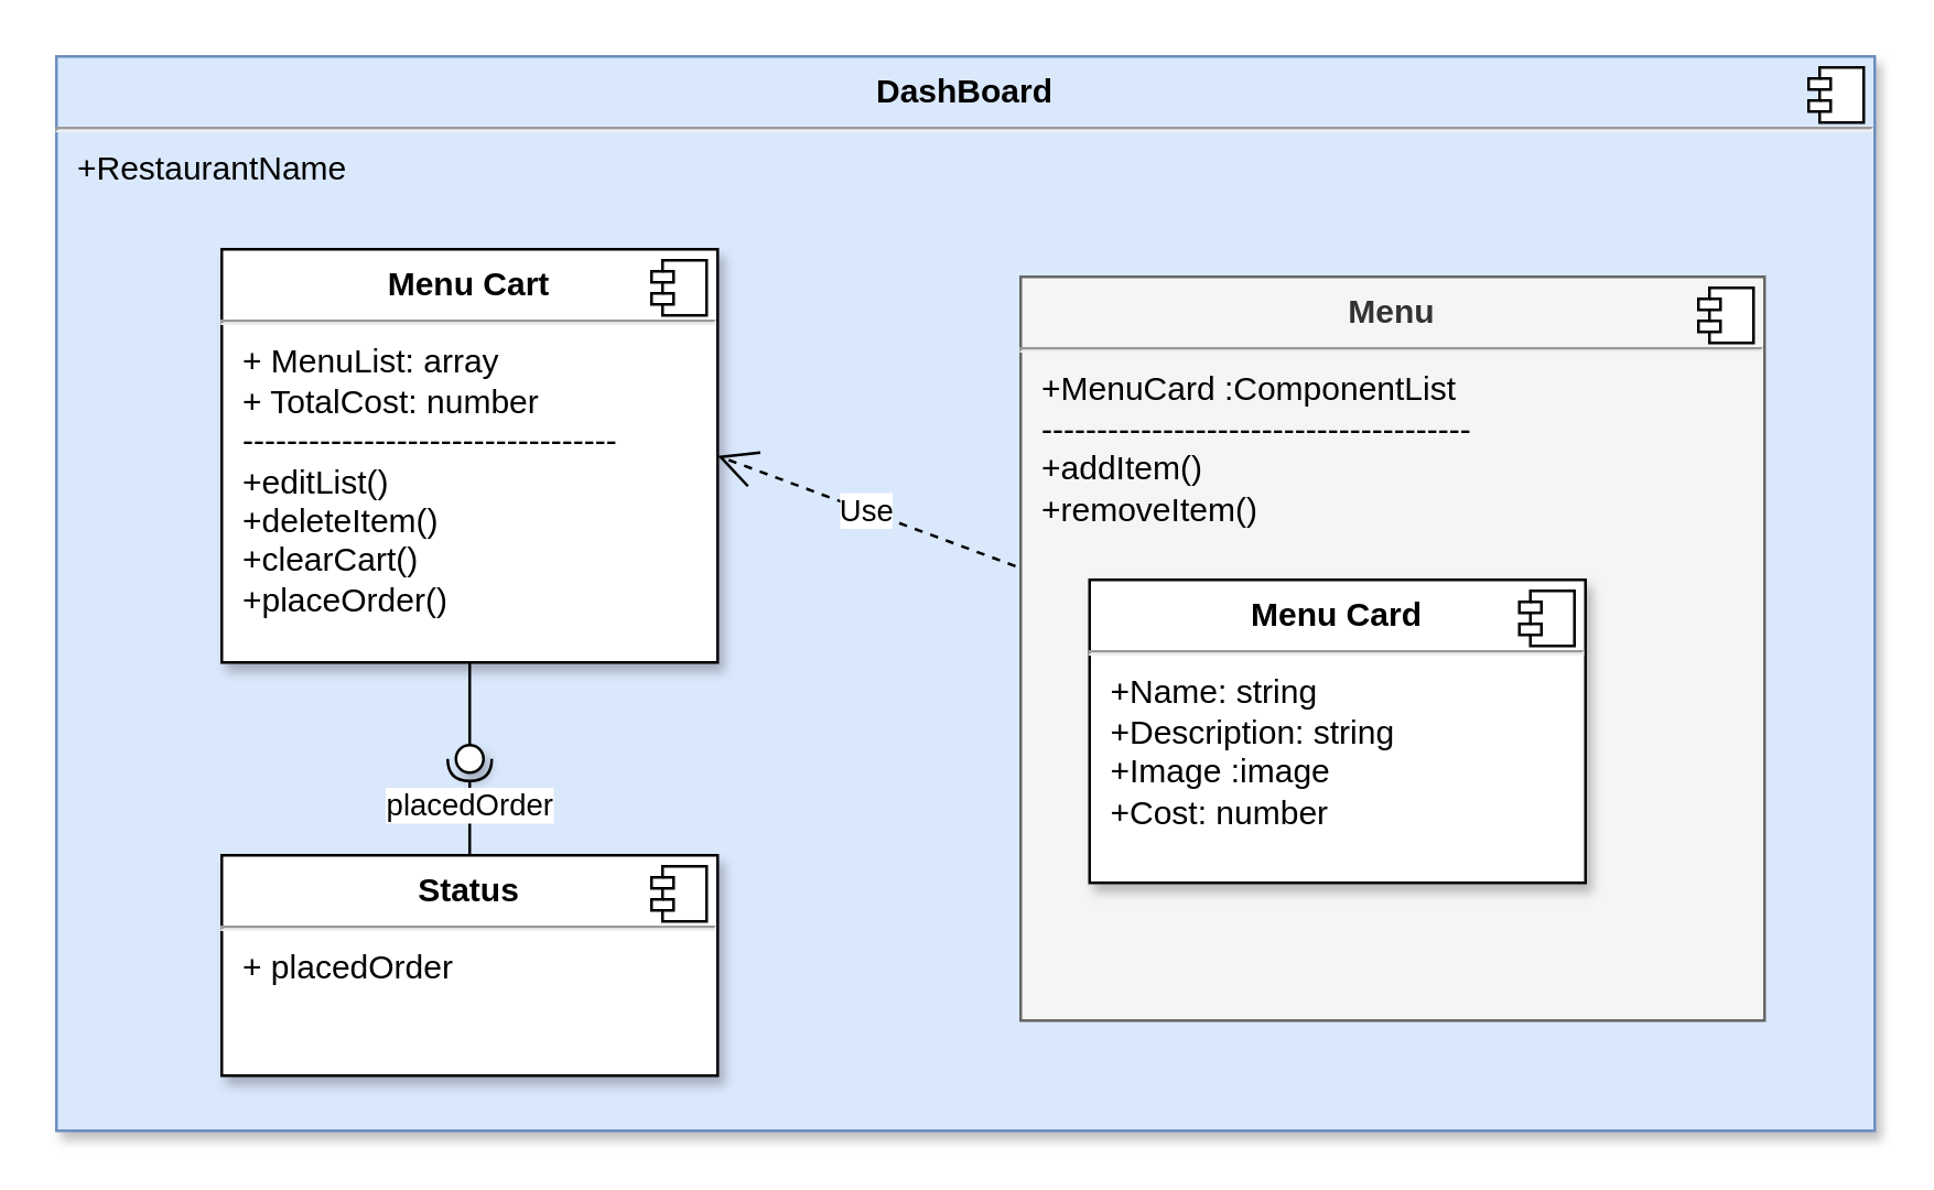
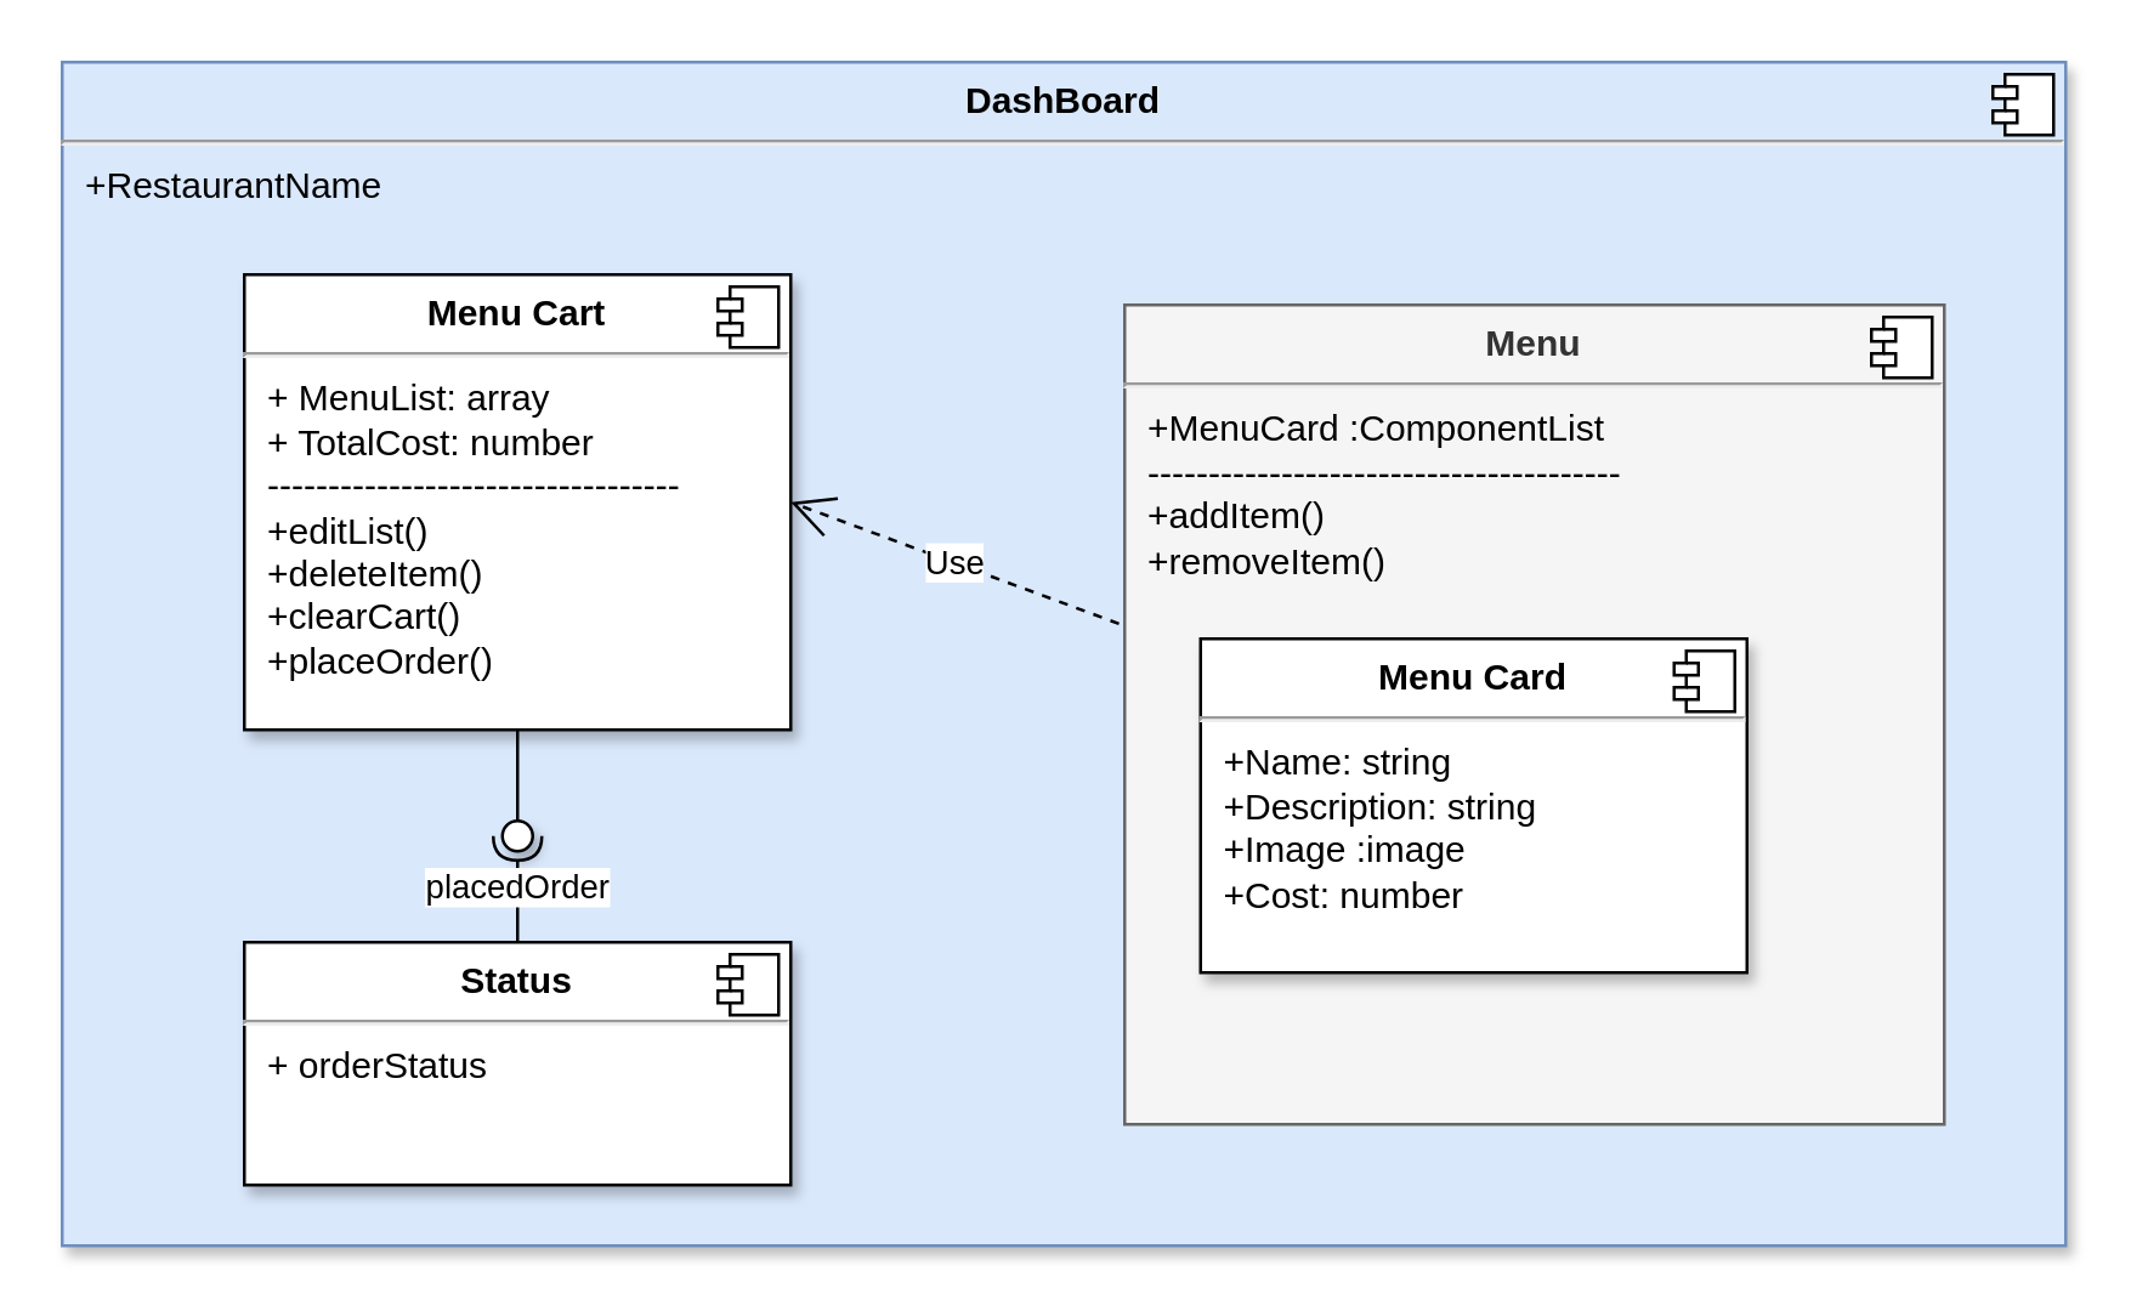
- <mxCell id="6" value="&lt;p style=&quot;margin: 0px ; margin-top: 6px ; text-align: center&quot;&gt;&lt;b&gt;Status&lt;/b&gt;&lt;/p&gt;&lt;hr&gt;&lt;p style=&quot;margin: 0px ; margin-left: 8px&quot;&gt;+ placedOrder&lt;br&gt;&lt;br&gt;&lt;/p&gt;" style="align=left;overflow=fill;html=1;dropTarget=0;shadow=1;" vertex="1" parent="1"><mxGeometry x="80" y="310" width="180" height="80" as="geometry" /></mxCell>
+ <mxCell id="6" value="&lt;p style=&quot;margin: 0px ; margin-top: 6px ; text-align: center&quot;&gt;&lt;b&gt;Status&lt;/b&gt;&lt;/p&gt;&lt;hr&gt;&lt;p style=&quot;margin: 0px ; margin-left: 8px&quot;&gt;+ orderStatus&lt;br&gt;&lt;br&gt;&lt;/p&gt;" style="align=left;overflow=fill;html=1;dropTarget=0;shadow=1;" vertex="1" parent="1"><mxGeometry x="80" y="310" width="180" height="80" as="geometry" /></mxCell>
